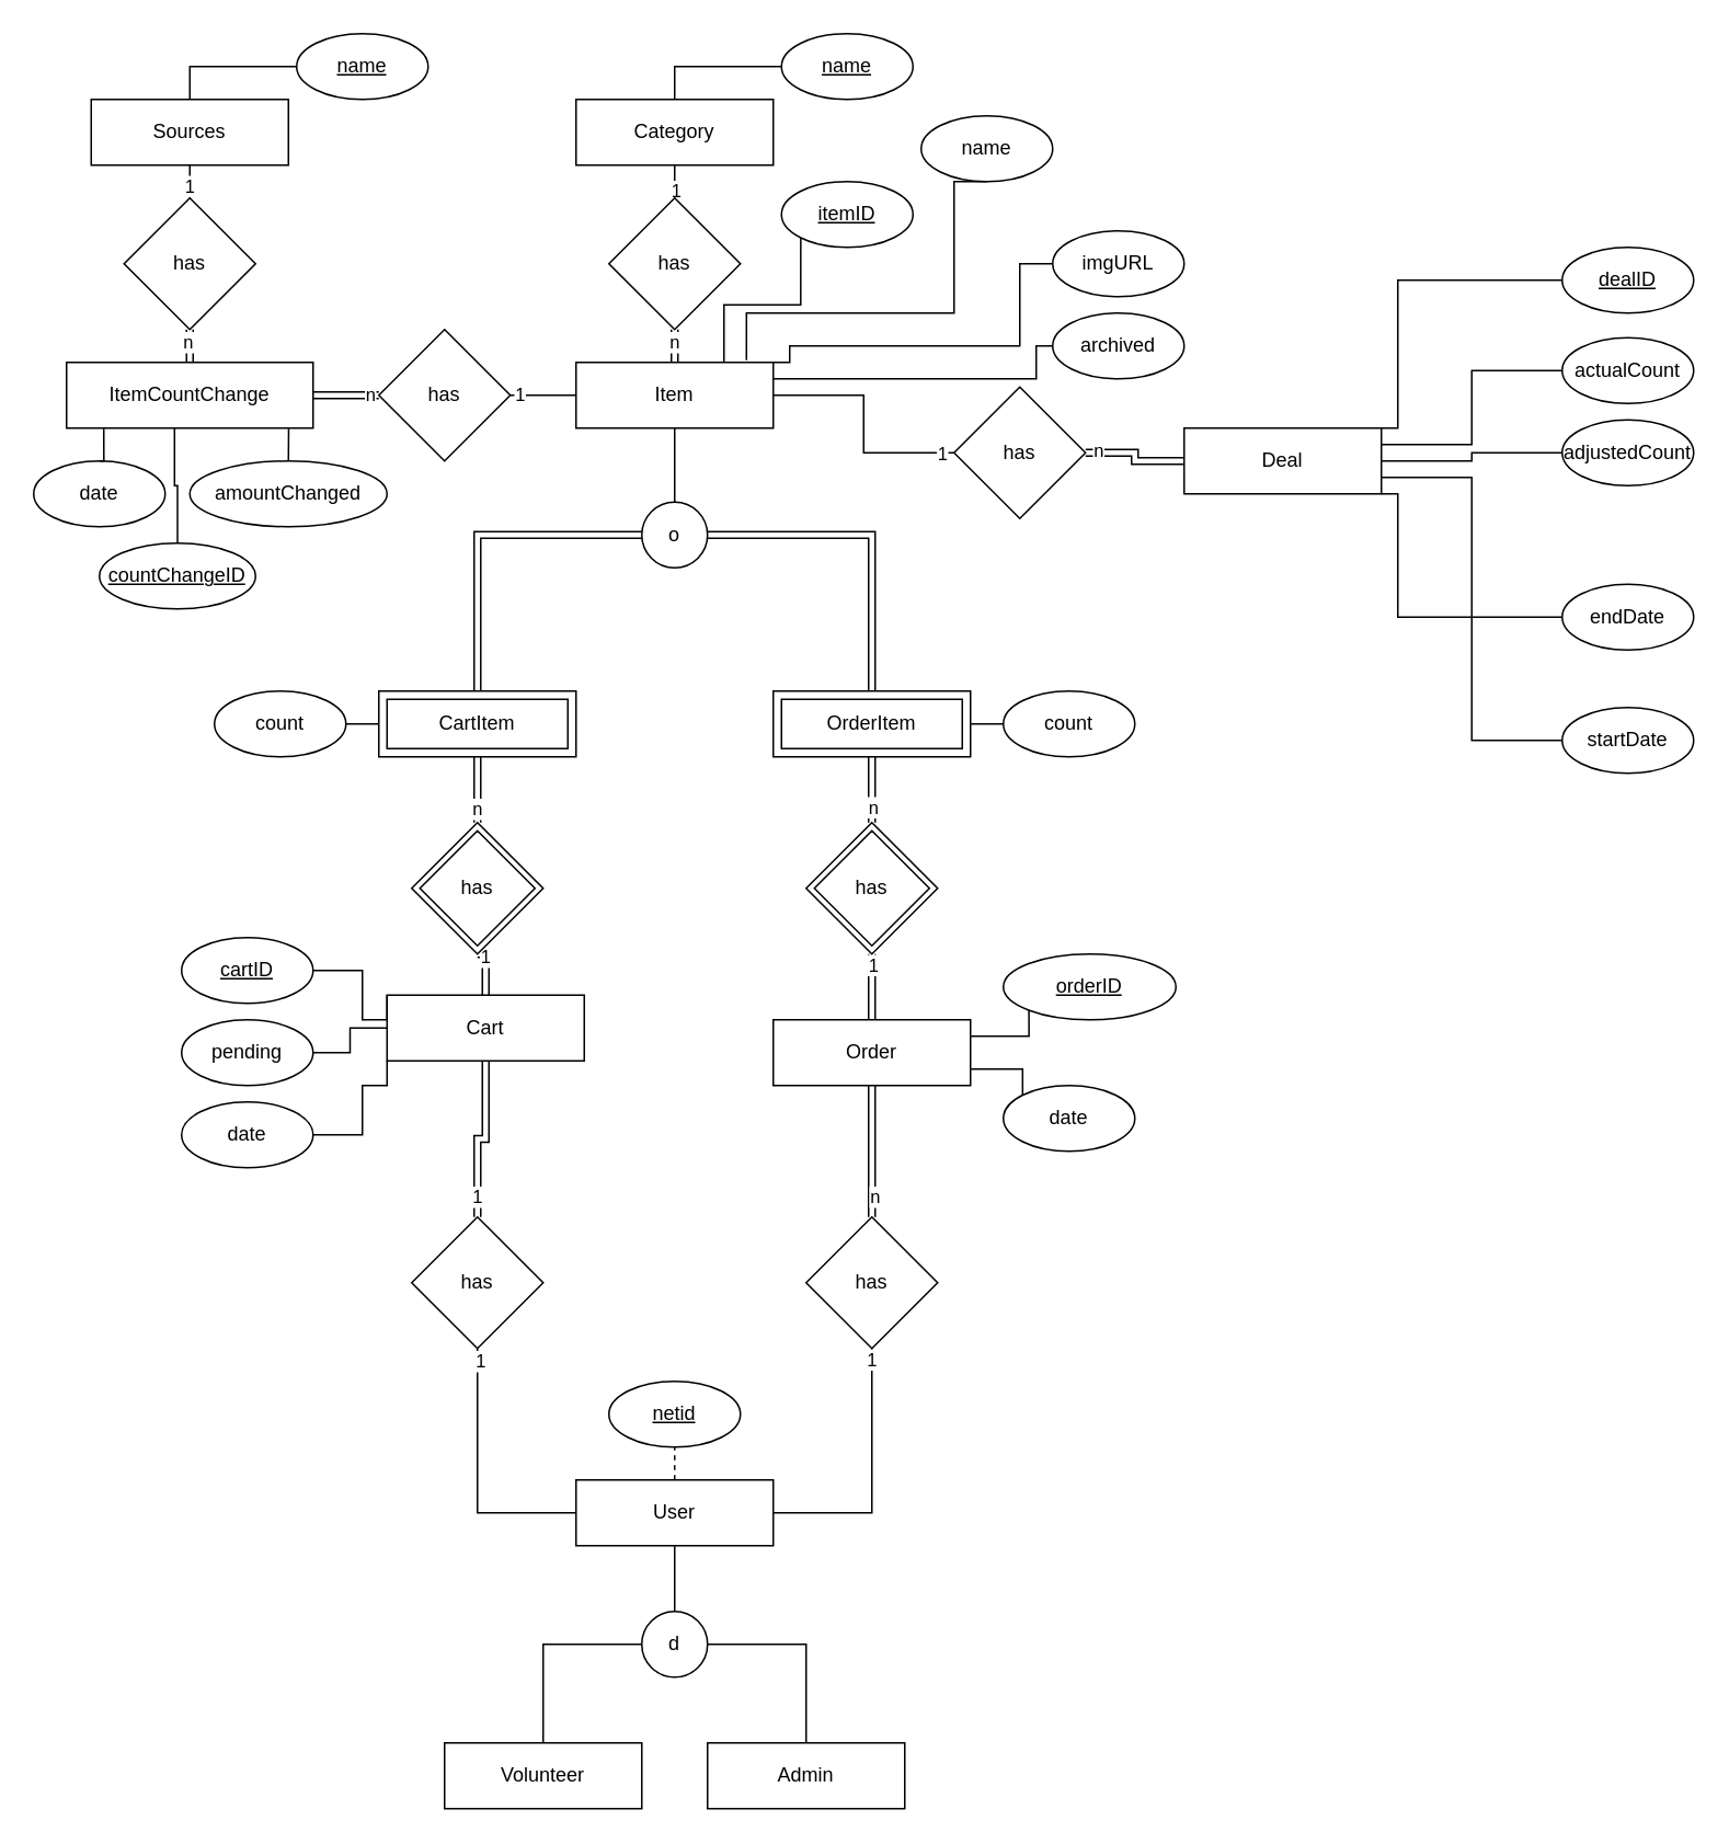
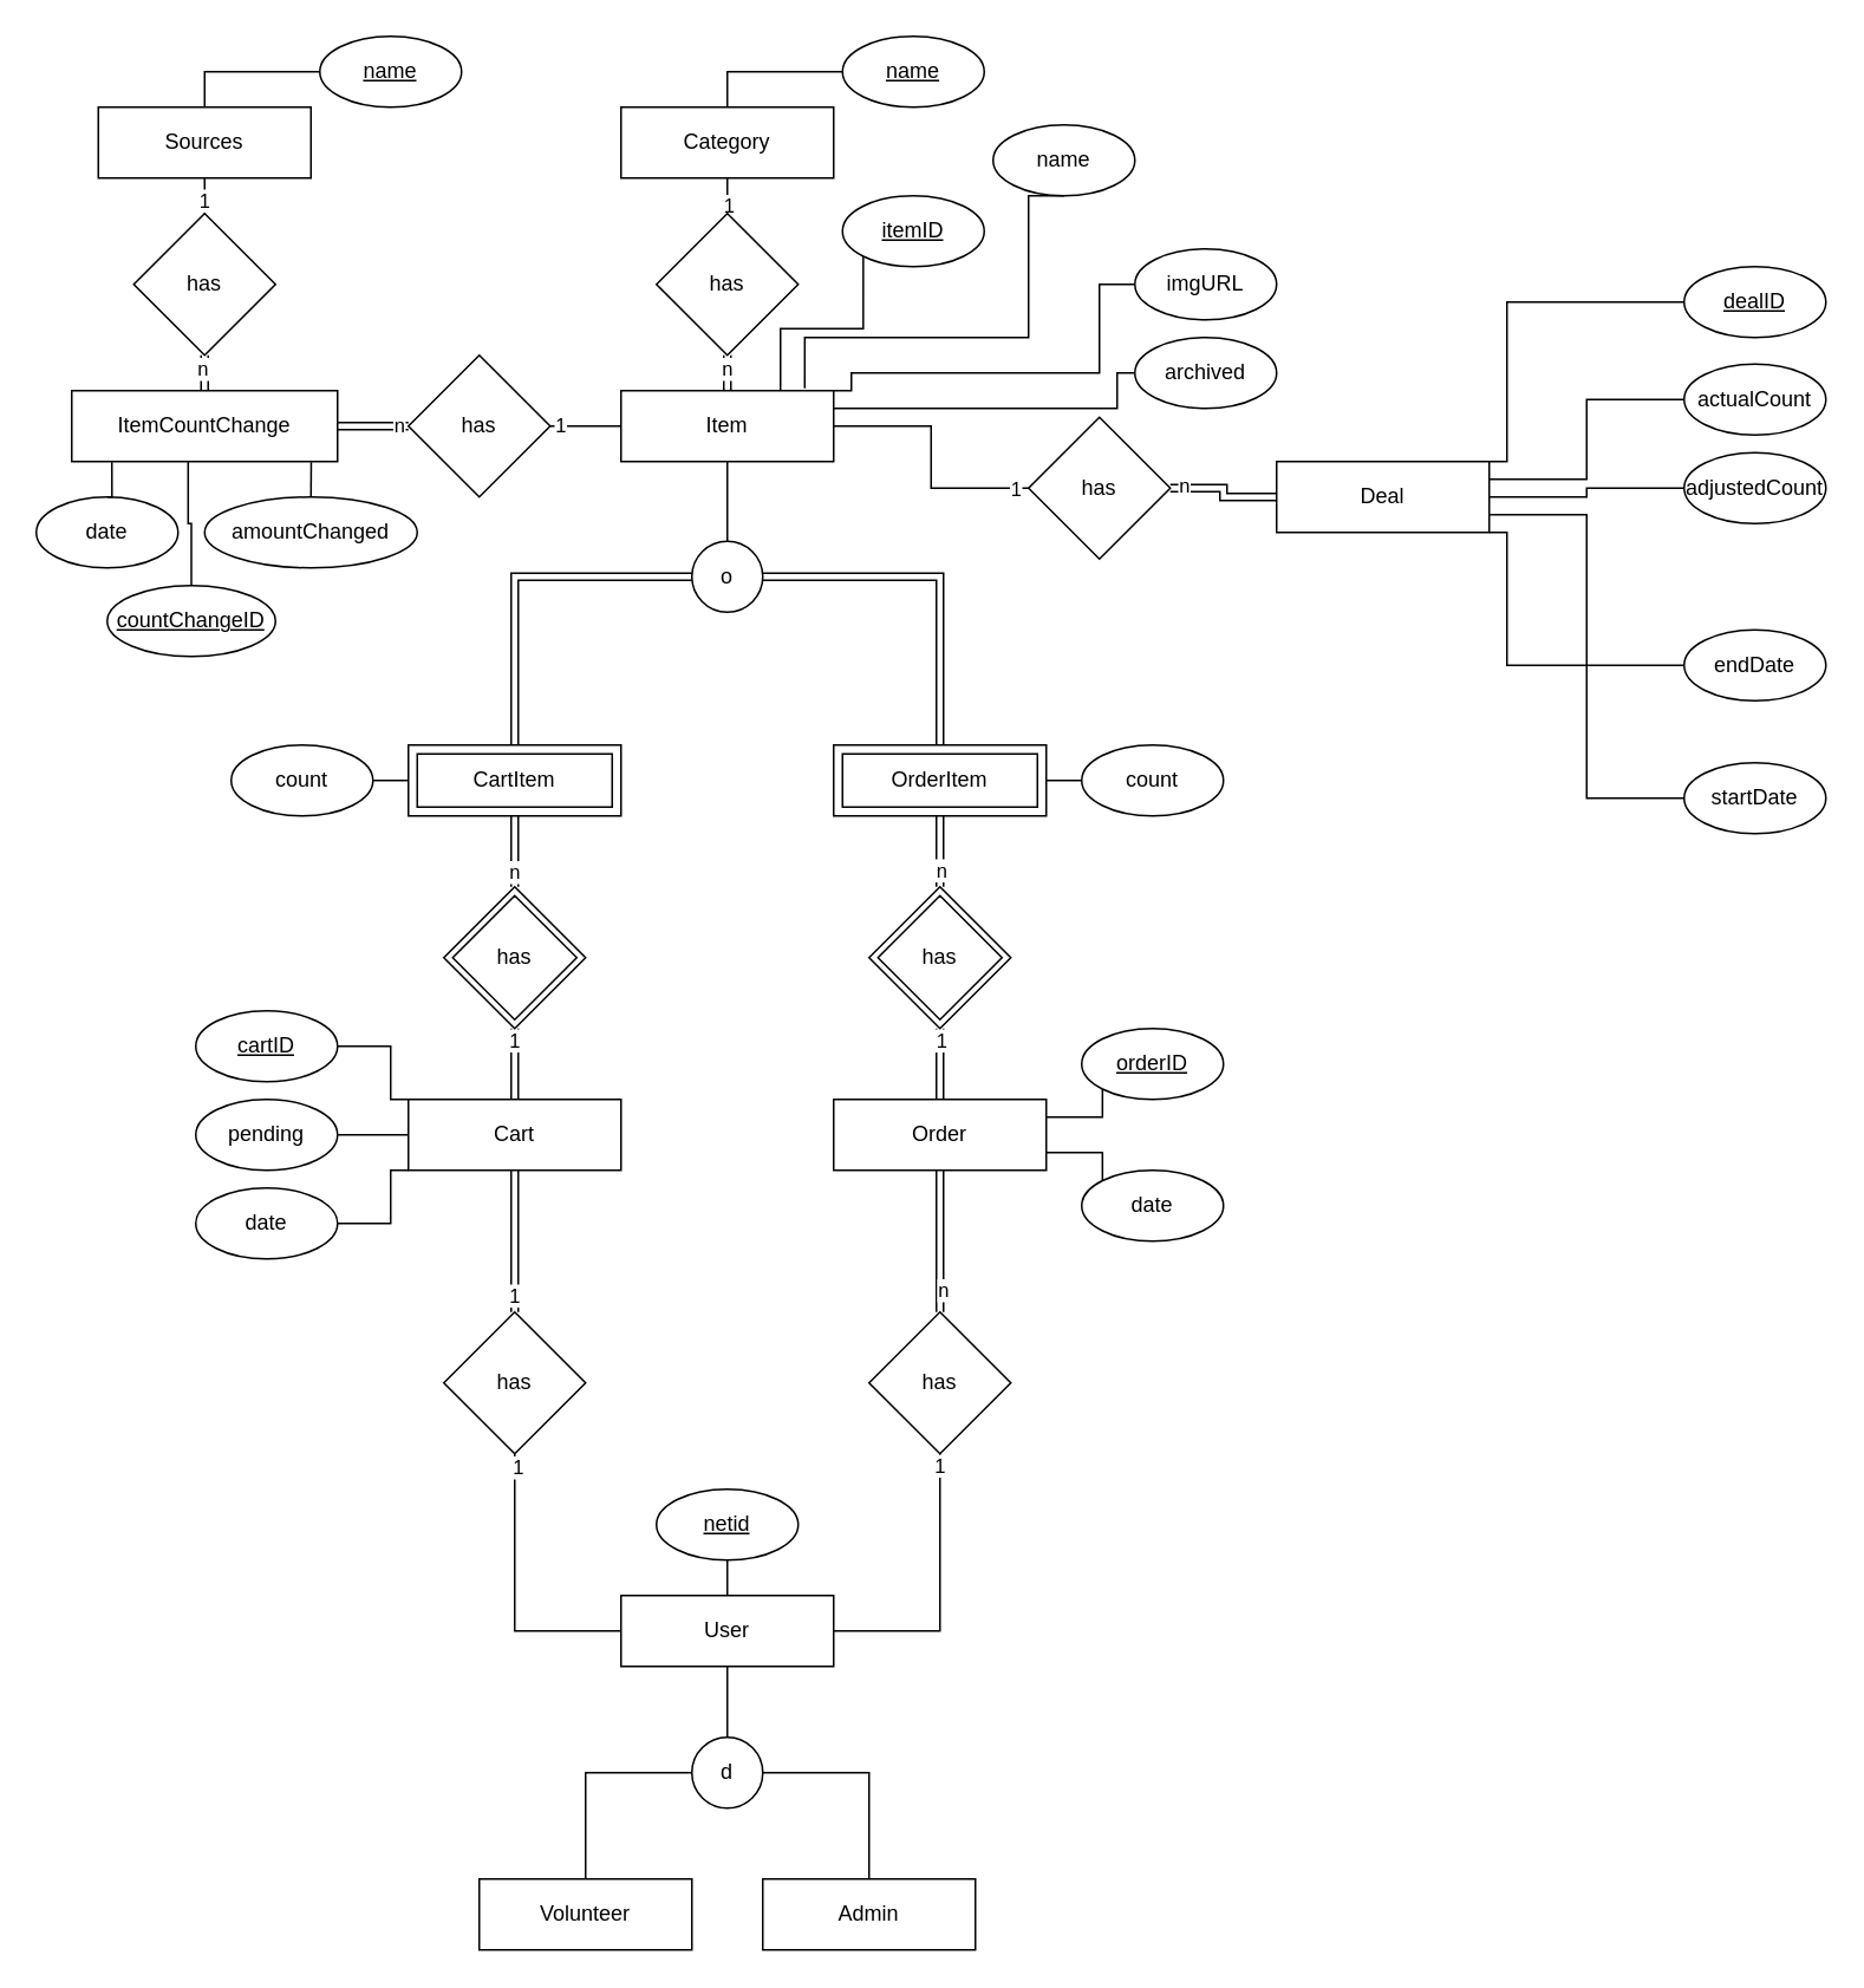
- <mxCell id="77" value="orderID" style="ellipse;whiteSpace=wrap;html=1;fontStyle=4" parent="1" vertex="1"><mxGeometry x="610" y="580" width="105" height="40" as="geometry" /></mxCell>
+ <mxCell id="77" value="orderID" style="ellipse;whiteSpace=wrap;html=1;fontStyle=4" parent="1" vertex="1"><mxGeometry x="610" y="580" width="80" height="40" as="geometry" /></mxCell>
- <mxCell id="11" value="Cart" style="rounded=0;whiteSpace=wrap;html=1;" parent="1" vertex="1"><mxGeometry x="235" y="605" width="120" height="40" as="geometry" /></mxCell>
+ <mxCell id="11" value="Cart" style="rounded=0;whiteSpace=wrap;html=1;" parent="1" vertex="1"><mxGeometry x="230" y="620" width="120" height="40" as="geometry" /></mxCell>
- <mxCell id="3" style="edgeStyle=orthogonalEdgeStyle;rounded=0;orthogonalLoop=1;jettySize=auto;html=1;exitX=0.5;exitY=0;exitDx=0;exitDy=0;entryX=0.5;entryY=1;entryDx=0;entryDy=0;endArrow=none;endFill=0;dashed=1;" parent="1" source="4" target="75" edge="1"><mxGeometry relative="1" as="geometry" /></mxCell>
+ <mxCell id="3" style="edgeStyle=orthogonalEdgeStyle;rounded=0;orthogonalLoop=1;jettySize=auto;html=1;exitX=0.5;exitY=0;exitDx=0;exitDy=0;entryX=0.5;entryY=1;entryDx=0;entryDy=0;endArrow=none;endFill=0;" parent="1" source="4" target="75" edge="1"><mxGeometry relative="1" as="geometry" /></mxCell>
